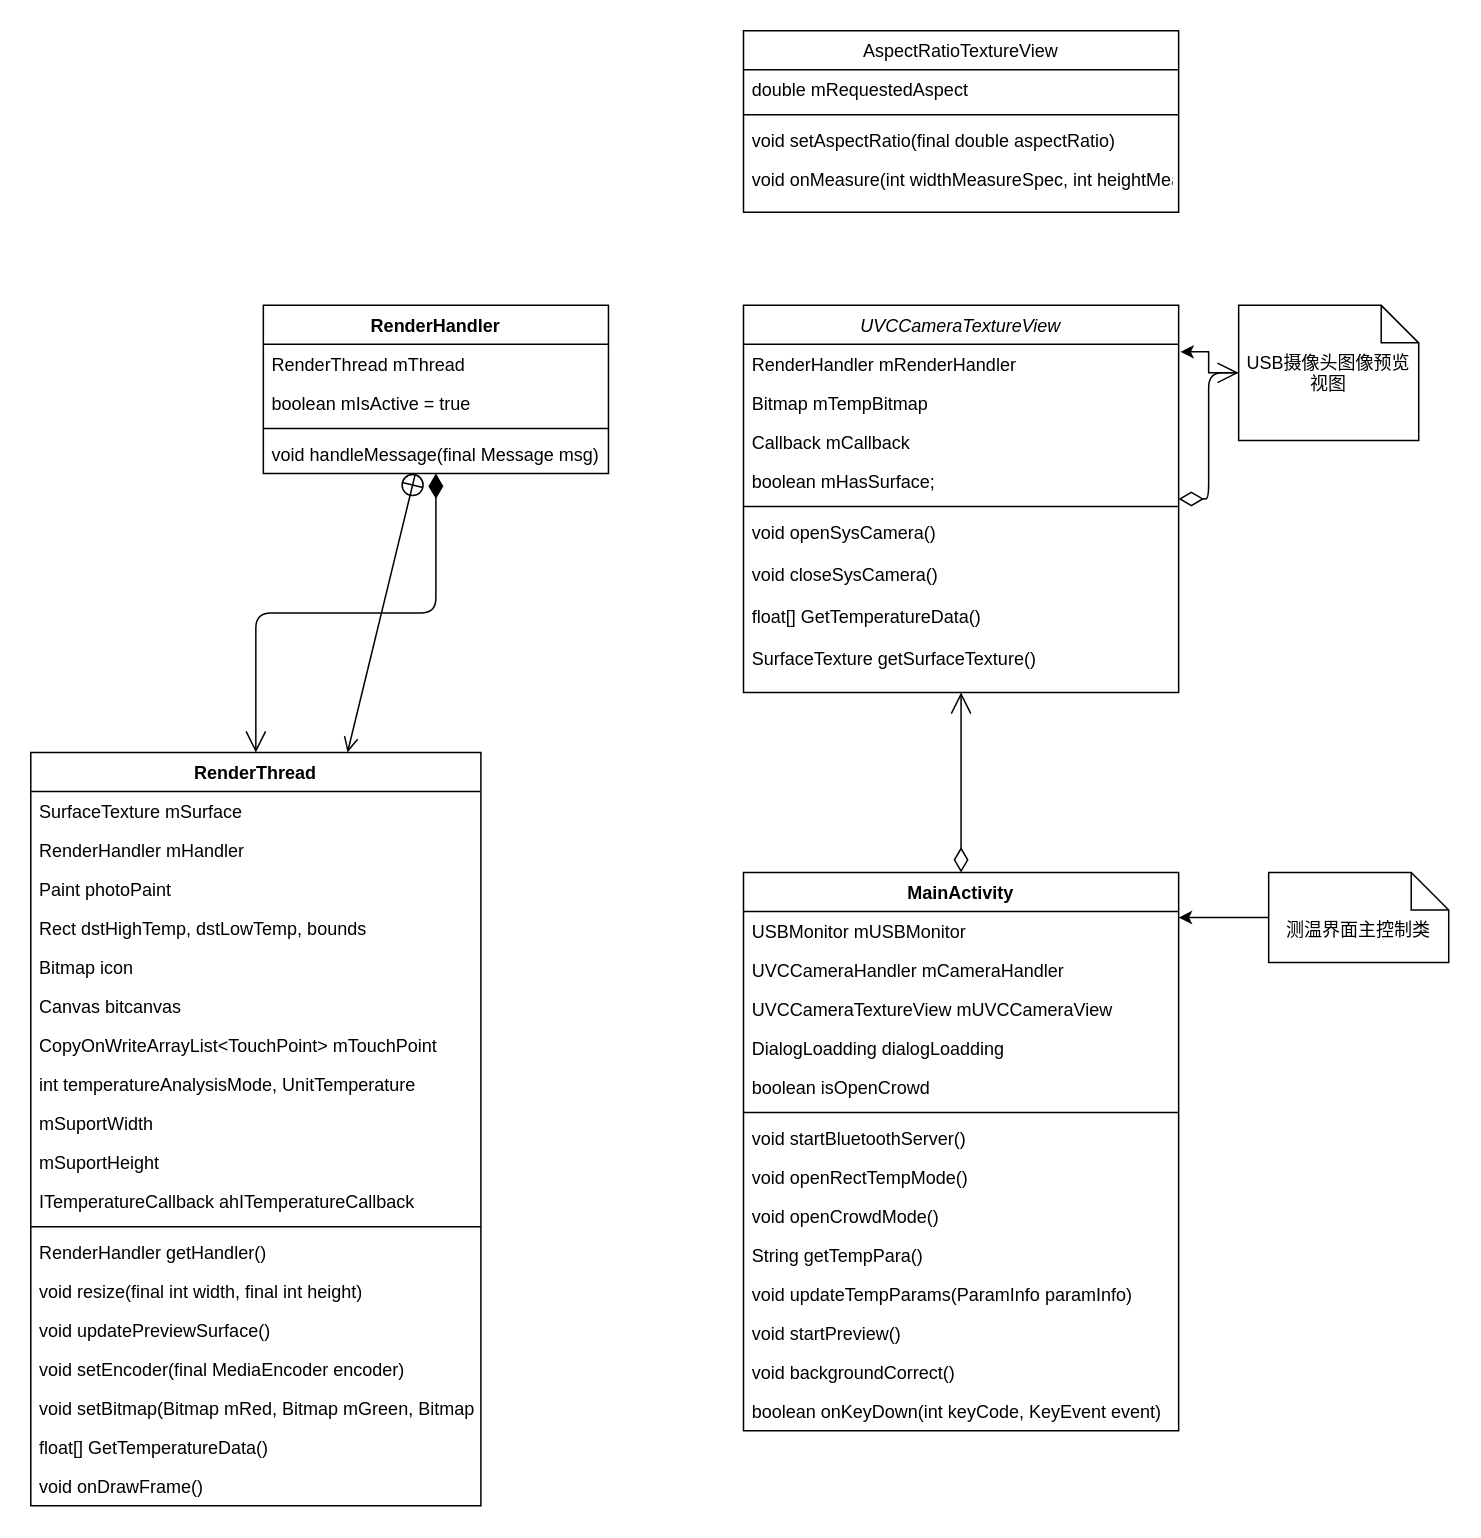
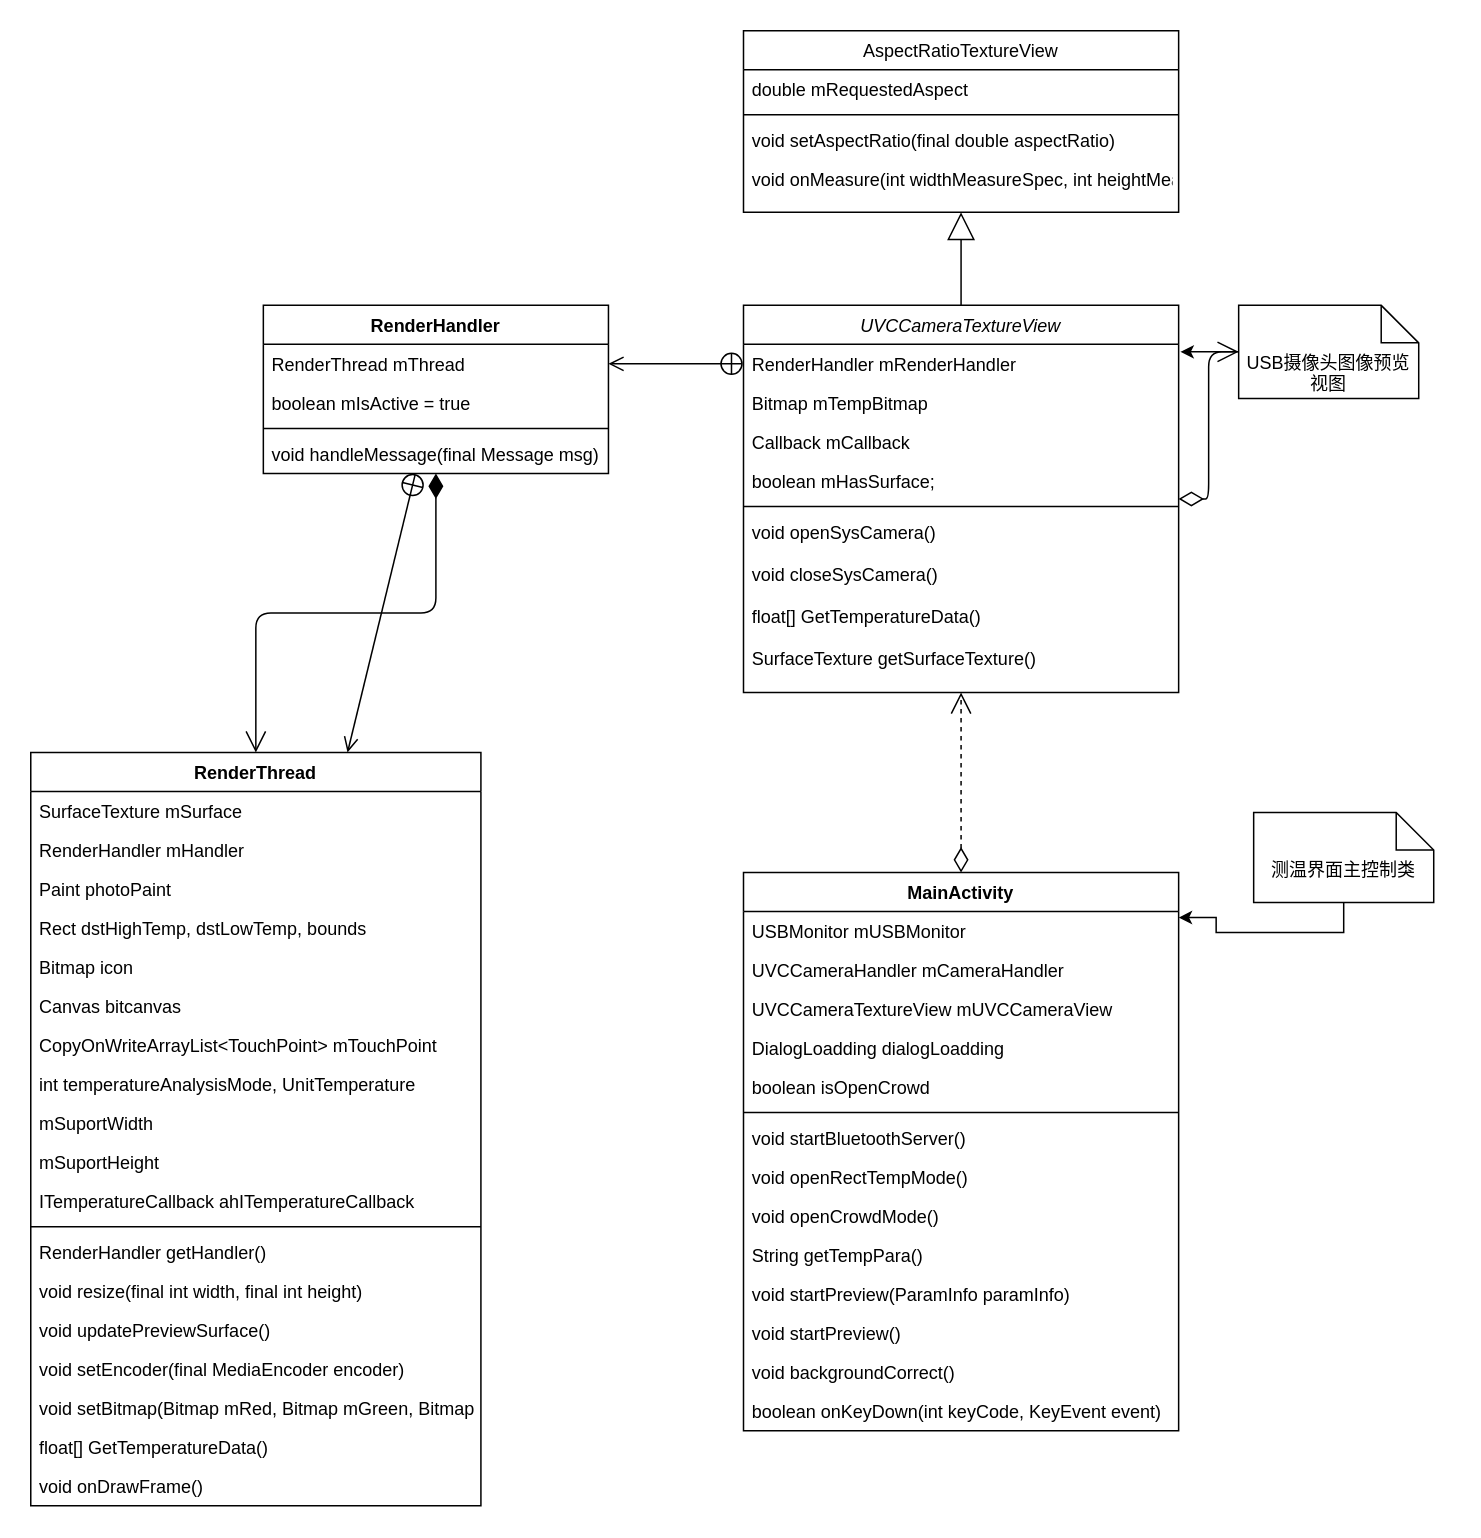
+ <mxCell id="17" value="" style="endArrow=block;endSize=16;endFill=0;html=1;exitX=0.5;exitY=0;exitDx=0;exitDy=0;entryX=0.5;entryY=1;entryDx=0;entryDy=0;" parent="1" source="2" target="12" edge="1"><mxGeometry width="160" relative="1" as="geometry"><mxPoint x="507.5" y="161" as="sourcePoint" /><mxPoint x="642" y="151" as="targetPoint" /></mxGeometry></mxCell>
+ <mxCell id="43" value="" style="endArrow=open;startArrow=circlePlus;endFill=0;startFill=0;endSize=8;html=1;entryX=1;entryY=0.5;entryDx=0;entryDy=0;exitX=0;exitY=0.5;exitDx=0;exitDy=0;" parent="1" source="3" target="19" edge="1"><mxGeometry width="160" relative="1" as="geometry"><mxPoint x="495" y="331" as="sourcePoint" /><mxPoint x="655" y="331" as="targetPoint" /></mxGeometry></mxCell>
- <mxCell id="66" value="USB摄像头图像预览视图" style="shape=note2;boundedLbl=1;whiteSpace=wrap;html=1;size=25;verticalAlign=top;align=center;rounded=0;sketch=0;" vertex="1" parent="1"><mxGeometry x="825" y="203" width="120" height="90" as="geometry" /></mxCell>
+ <mxCell id="66" value="USB摄像头图像预览视图" style="shape=note2;boundedLbl=1;whiteSpace=wrap;html=1;size=25;verticalAlign=top;align=center;rounded=0;sketch=0;" vertex="1" parent="1"><mxGeometry x="825" y="203" width="120" height="62" as="geometry" /></mxCell>
- <mxCell id="62" value="" style="endArrow=open;html=1;endSize=12;startArrow=diamondThin;startSize=14;startFill=0;edgeStyle=orthogonalEdgeStyle;align=left;verticalAlign=bottom;" edge="1" parent="1" source="47" target="2"><mxGeometry x="-1" y="3" relative="1" as="geometry"><mxPoint x="375" y="511" as="sourcePoint" /><mxPoint x="475" y="471" as="targetPoint" /></mxGeometry></mxCell>
+ <mxCell id="62" value="" style="endArrow=open;html=1;endSize=12;startArrow=diamondThin;startSize=14;startFill=0;edgeStyle=orthogonalEdgeStyle;align=left;verticalAlign=bottom;dashed=1;" edge="1" parent="1" source="47" target="2"><mxGeometry x="-1" y="3" relative="1" as="geometry"><mxPoint x="375" y="511" as="sourcePoint" /><mxPoint x="475" y="471" as="targetPoint" /></mxGeometry></mxCell>
- <mxCell id="64" value="测温界面主控制类" style="shape=note2;boundedLbl=1;whiteSpace=wrap;html=1;size=25;verticalAlign=top;align=center;rounded=0;sketch=0;" vertex="1" parent="1"><mxGeometry x="845" y="581" width="120" height="60" as="geometry" /></mxCell>
+ <mxCell id="64" value="测温界面主控制类" style="shape=note2;boundedLbl=1;whiteSpace=wrap;html=1;size=25;verticalAlign=top;align=center;rounded=0;sketch=0;" vertex="1" parent="1"><mxGeometry x="835" y="541" width="120" height="60" as="geometry" /></mxCell>
- <mxCell id="58" value="void updateTempParams(ParamInfo paramInfo)" style="text;strokeColor=none;fillColor=none;align=left;verticalAlign=top;spacingLeft=4;spacingRight=4;overflow=hidden;rotatable=0;points=[[0,0.5],[1,0.5]];portConstraint=eastwest;" vertex="1" parent="47"><mxGeometry y="268" width="290" height="26" as="geometry" /></mxCell>
+ <mxCell id="58" value="void startPreview(ParamInfo paramInfo)" style="text;strokeColor=none;fillColor=none;align=left;verticalAlign=top;spacingLeft=4;spacingRight=4;overflow=hidden;rotatable=0;points=[[0,0.5],[1,0.5]];portConstraint=eastwest;" vertex="1" parent="47"><mxGeometry y="268" width="290" height="26" as="geometry" /></mxCell>
